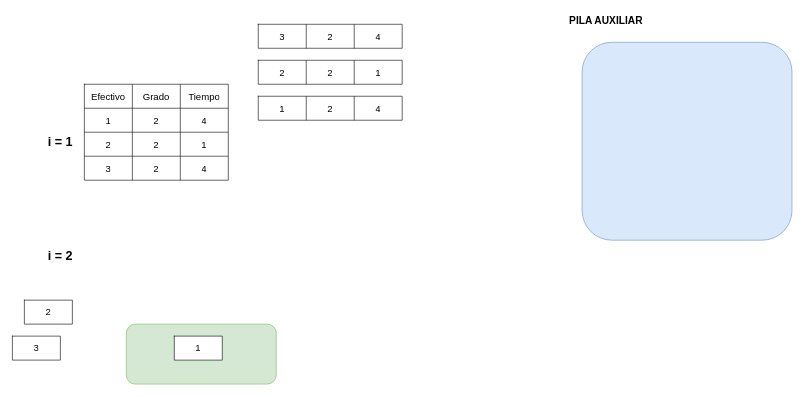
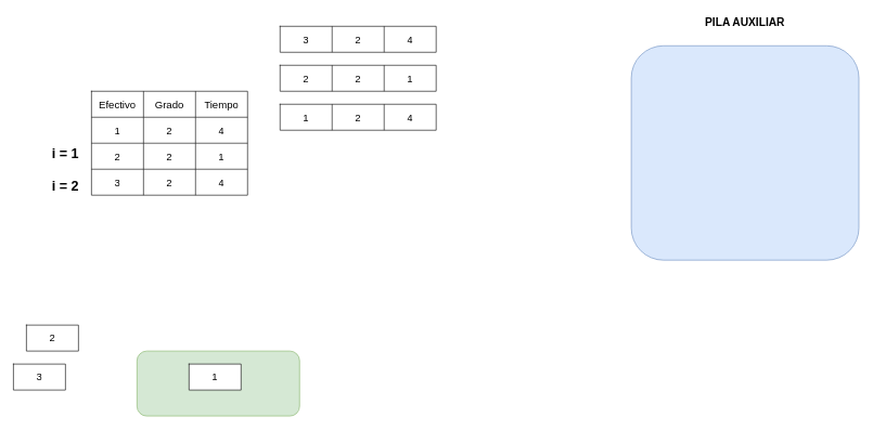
- <mxCell id="3" value="&lt;b&gt;&lt;font style=&quot;font-size: 17px;&quot;&gt;PILA AUXILIAR&lt;/font&gt;&lt;/b&gt;" style="text;html=1;align=center;verticalAlign=middle;whiteSpace=wrap;rounded=0;" vertex="1" parent="1"><mxGeometry x="905" y="20" width="210" height="30" as="geometry" /></mxCell>
+ <mxCell id="3" value="&lt;b&gt;&lt;font style=&quot;font-size: 17px;&quot;&gt;PILA AUXILIAR&lt;/font&gt;&lt;/b&gt;" style="text;html=1;align=center;verticalAlign=middle;whiteSpace=wrap;rounded=0;" vertex="1" parent="1"><mxGeometry x="1040" y="20" width="210" height="30" as="geometry" /></mxCell>
- <mxCell id="47" value="&lt;span style=&quot;font-size: 21px;&quot;&gt;&lt;b&gt;i = 2&lt;/b&gt;&lt;/span&gt;" style="text;html=1;align=center;verticalAlign=middle;whiteSpace=wrap;rounded=0;" vertex="1" parent="1"><mxGeometry x="70" y="410" width="60" height="30" as="geometry" /></mxCell>
+ <mxCell id="47" value="&lt;span style=&quot;font-size: 21px;&quot;&gt;&lt;b&gt;i = 2&lt;/b&gt;&lt;/span&gt;" style="text;html=1;align=center;verticalAlign=middle;whiteSpace=wrap;rounded=0;" vertex="1" parent="1"><mxGeometry x="70" y="270" width="60" height="30" as="geometry" /></mxCell>
